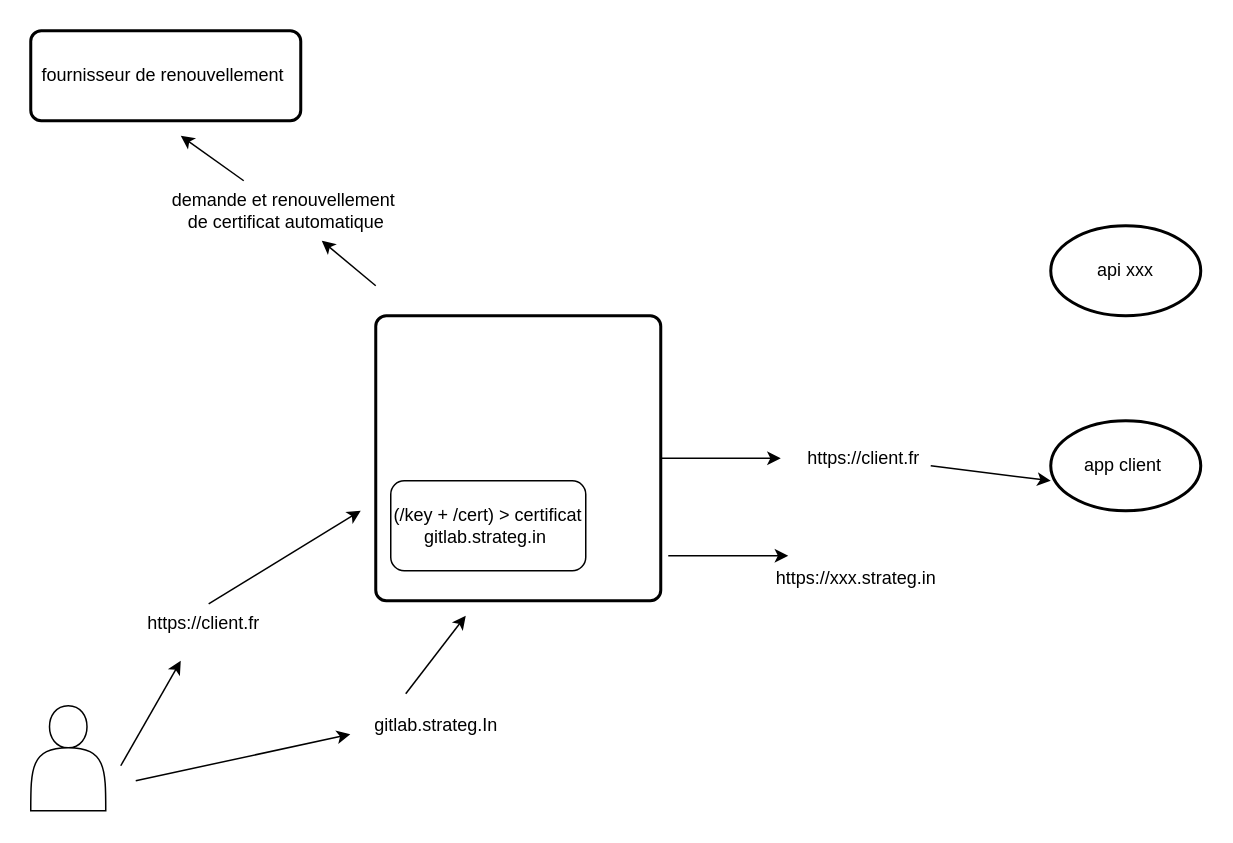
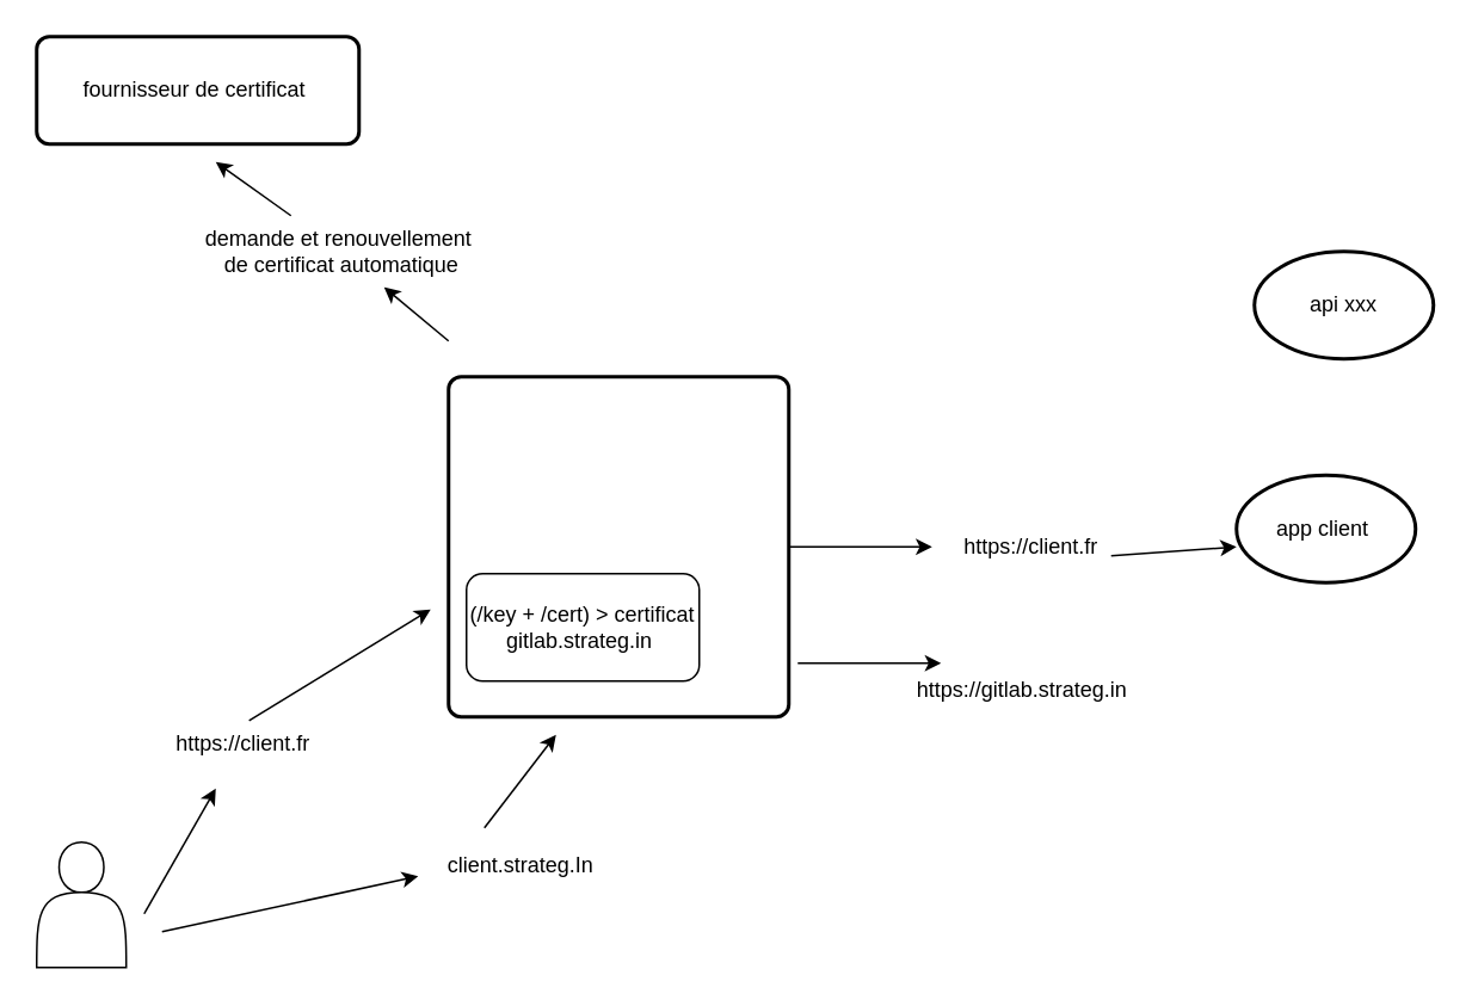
- <mxCell id="3" value="fournisseur de renouvellement&amp;nbsp;" style="rounded=1;whiteSpace=wrap;html=1;absoluteArcSize=1;arcSize=14;strokeWidth=2;" parent="1" vertex="1"><mxGeometry x="20" y="20" width="180" height="60" as="geometry" /></mxCell>
+ <mxCell id="3" value="fournisseur de certificat&amp;nbsp;" style="rounded=1;whiteSpace=wrap;html=1;absoluteArcSize=1;arcSize=14;strokeWidth=2;" parent="1" vertex="1"><mxGeometry x="20" y="20" width="180" height="60" as="geometry" /></mxCell>
- <mxCell id="5" value="api xxx&lt;br&gt;" style="strokeWidth=2;html=1;shape=mxgraph.flowchart.start_1;whiteSpace=wrap;" parent="1" vertex="1"><mxGeometry x="700" y="150" width="100" height="60" as="geometry" /></mxCell>
+ <mxCell id="5" value="api xxx&lt;br&gt;" style="strokeWidth=2;html=1;shape=mxgraph.flowchart.start_1;whiteSpace=wrap;" parent="1" vertex="1"><mxGeometry x="700" y="140" width="100" height="60" as="geometry" /></mxCell>
- <mxCell id="4" value="app client&amp;nbsp;" style="strokeWidth=2;html=1;shape=mxgraph.flowchart.start_1;whiteSpace=wrap;" parent="1" vertex="1"><mxGeometry x="700" y="280" width="100" height="60" as="geometry" /></mxCell>
+ <mxCell id="4" value="app client&amp;nbsp;" style="strokeWidth=2;html=1;shape=mxgraph.flowchart.start_1;whiteSpace=wrap;" parent="1" vertex="1"><mxGeometry x="690" y="265" width="100" height="60" as="geometry" /></mxCell>
- <mxCell id="20" value="https://xxx.strateg.in" style="text;html=1;align=center;verticalAlign=middle;resizable=0;points=[];autosize=1;strokeColor=none;fillColor=none;" vertex="1" parent="1"><mxGeometry x="500" y="370" width="140" height="30" as="geometry" /></mxCell>
+ <mxCell id="20" value="https://gitlab.strateg.in" style="text;html=1;align=center;verticalAlign=middle;resizable=0;points=[];autosize=1;strokeColor=none;fillColor=none;" vertex="1" parent="1"><mxGeometry x="500" y="370" width="140" height="30" as="geometry" /></mxCell>
- <mxCell id="17" value="gitlab.strateg.In" style="text;html=1;align=center;verticalAlign=middle;resizable=0;points=[];autosize=1;strokeColor=none;fillColor=none;" vertex="1" parent="1"><mxGeometry x="235" y="468" width="110" height="30" as="geometry" /></mxCell>
+ <mxCell id="17" value="client.strateg.In" style="text;html=1;align=center;verticalAlign=middle;resizable=0;points=[];autosize=1;strokeColor=none;fillColor=none;" vertex="1" parent="1"><mxGeometry x="235" y="468" width="110" height="30" as="geometry" /></mxCell>
